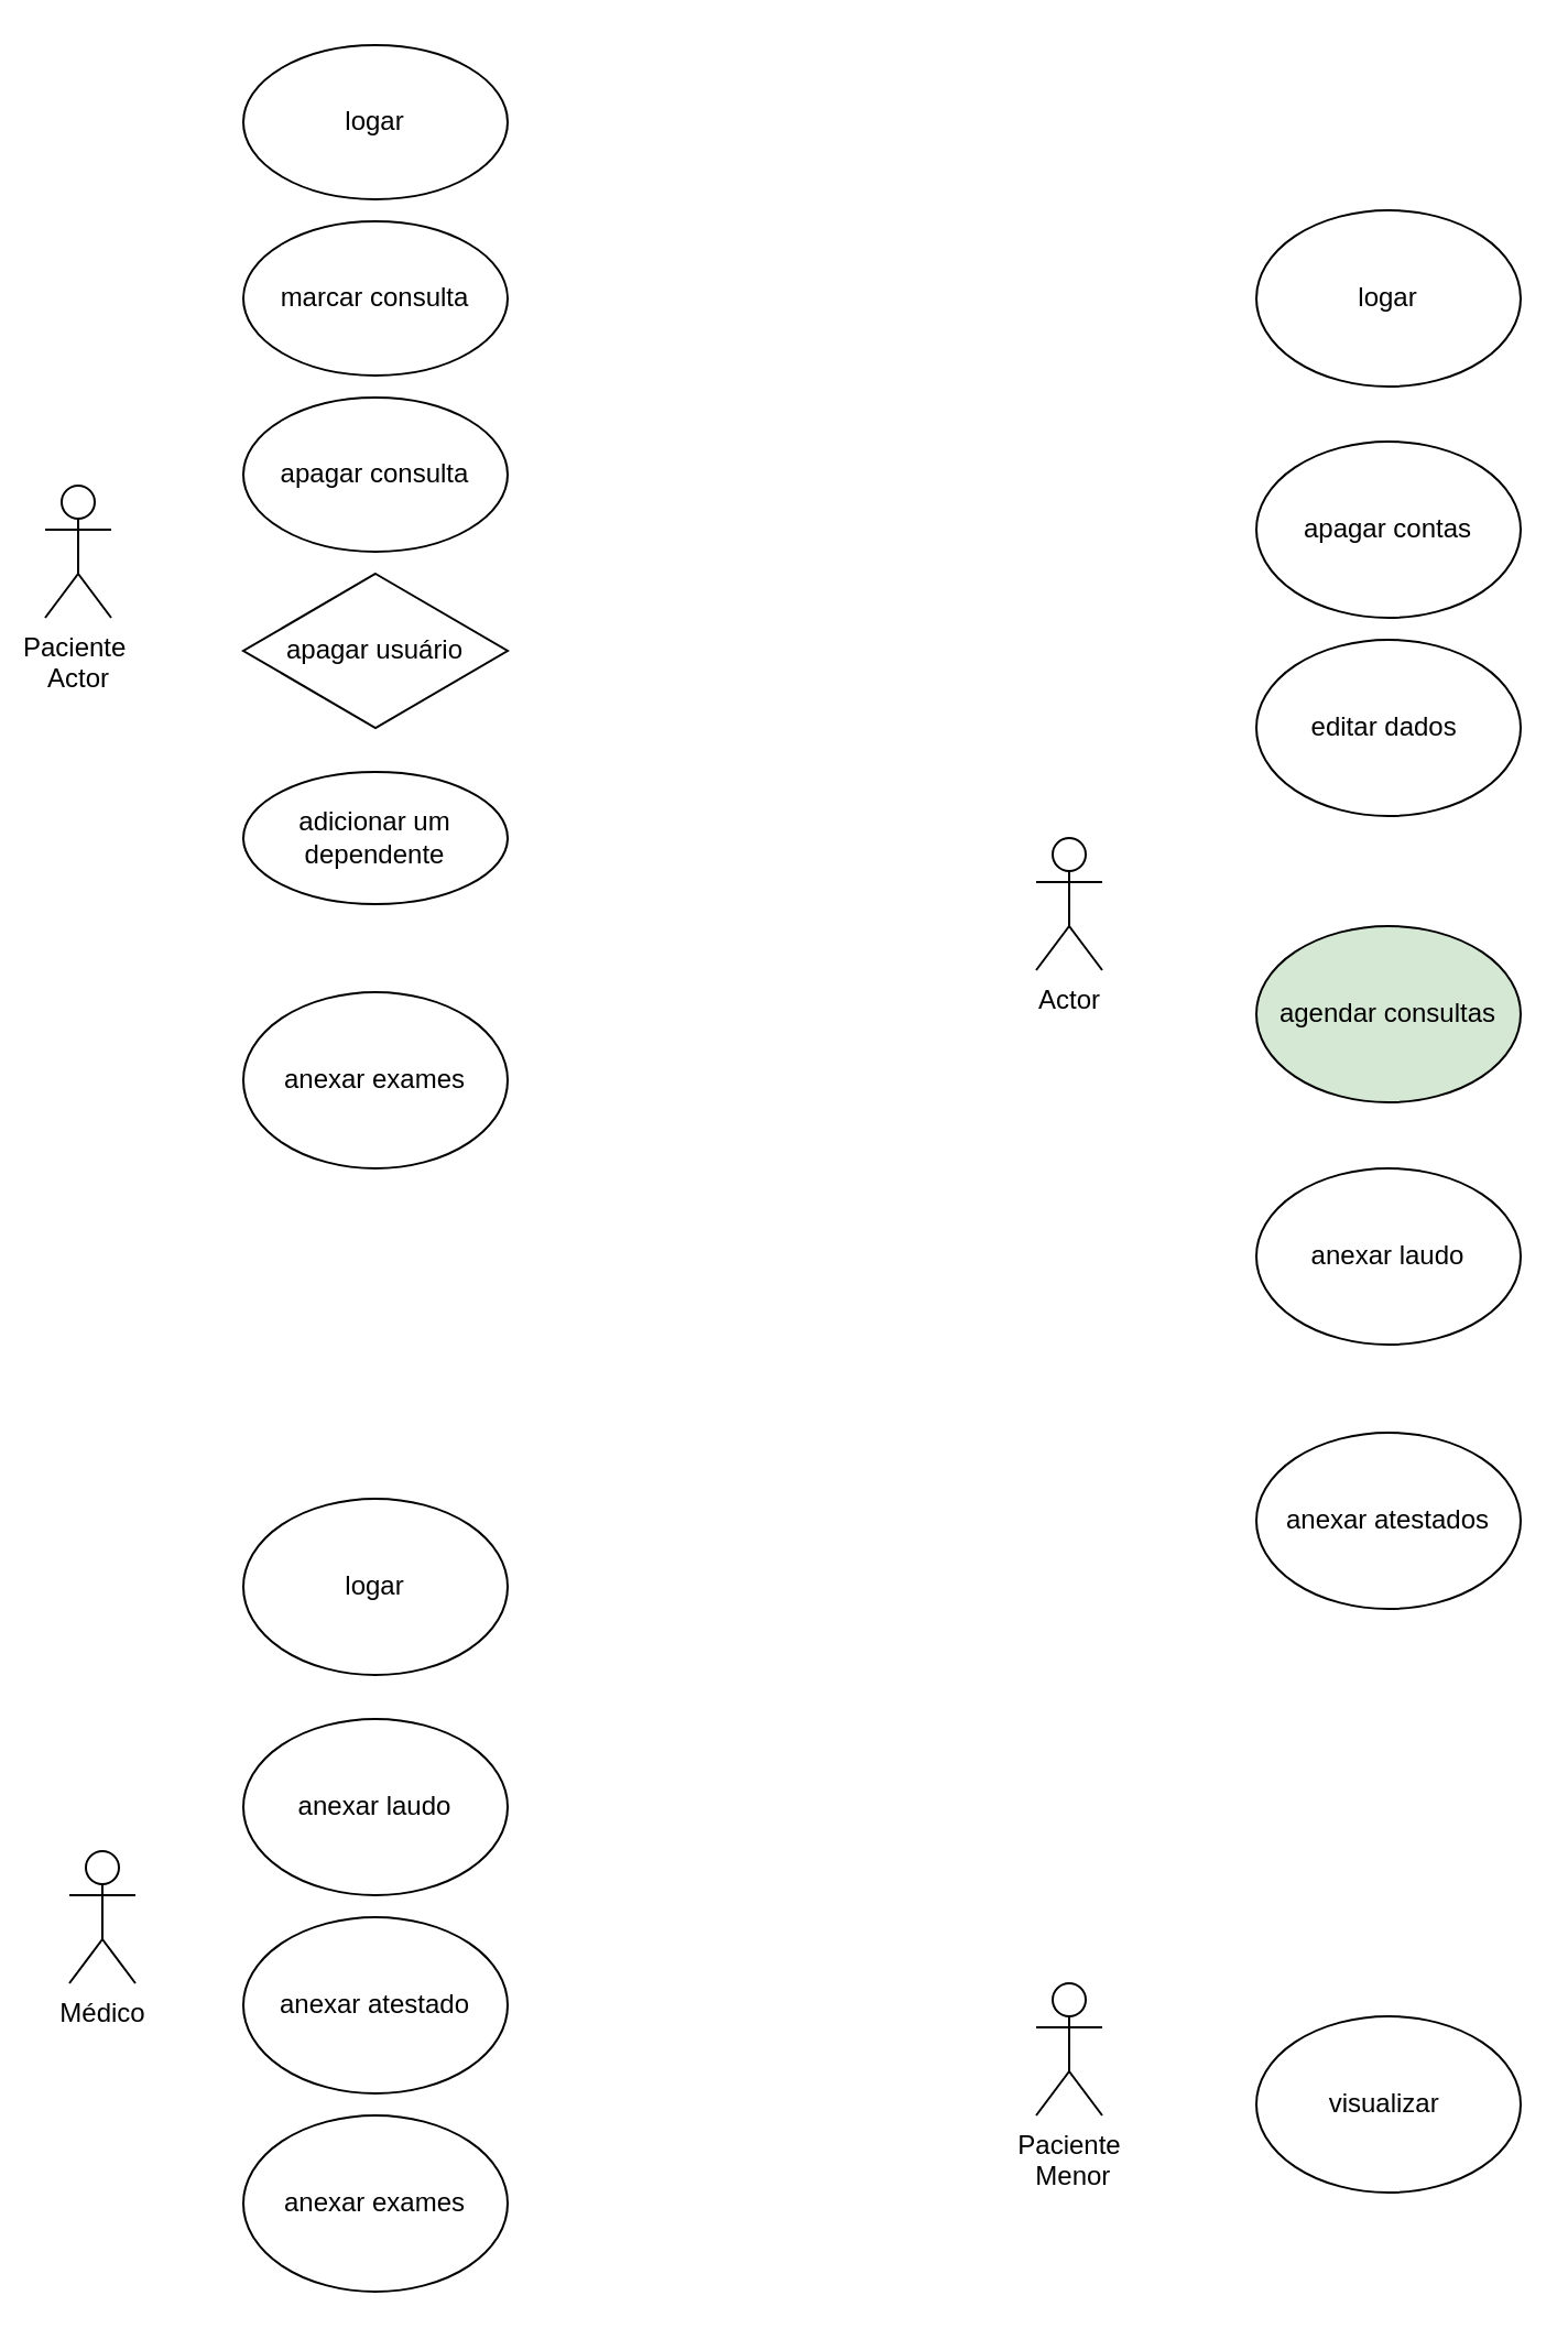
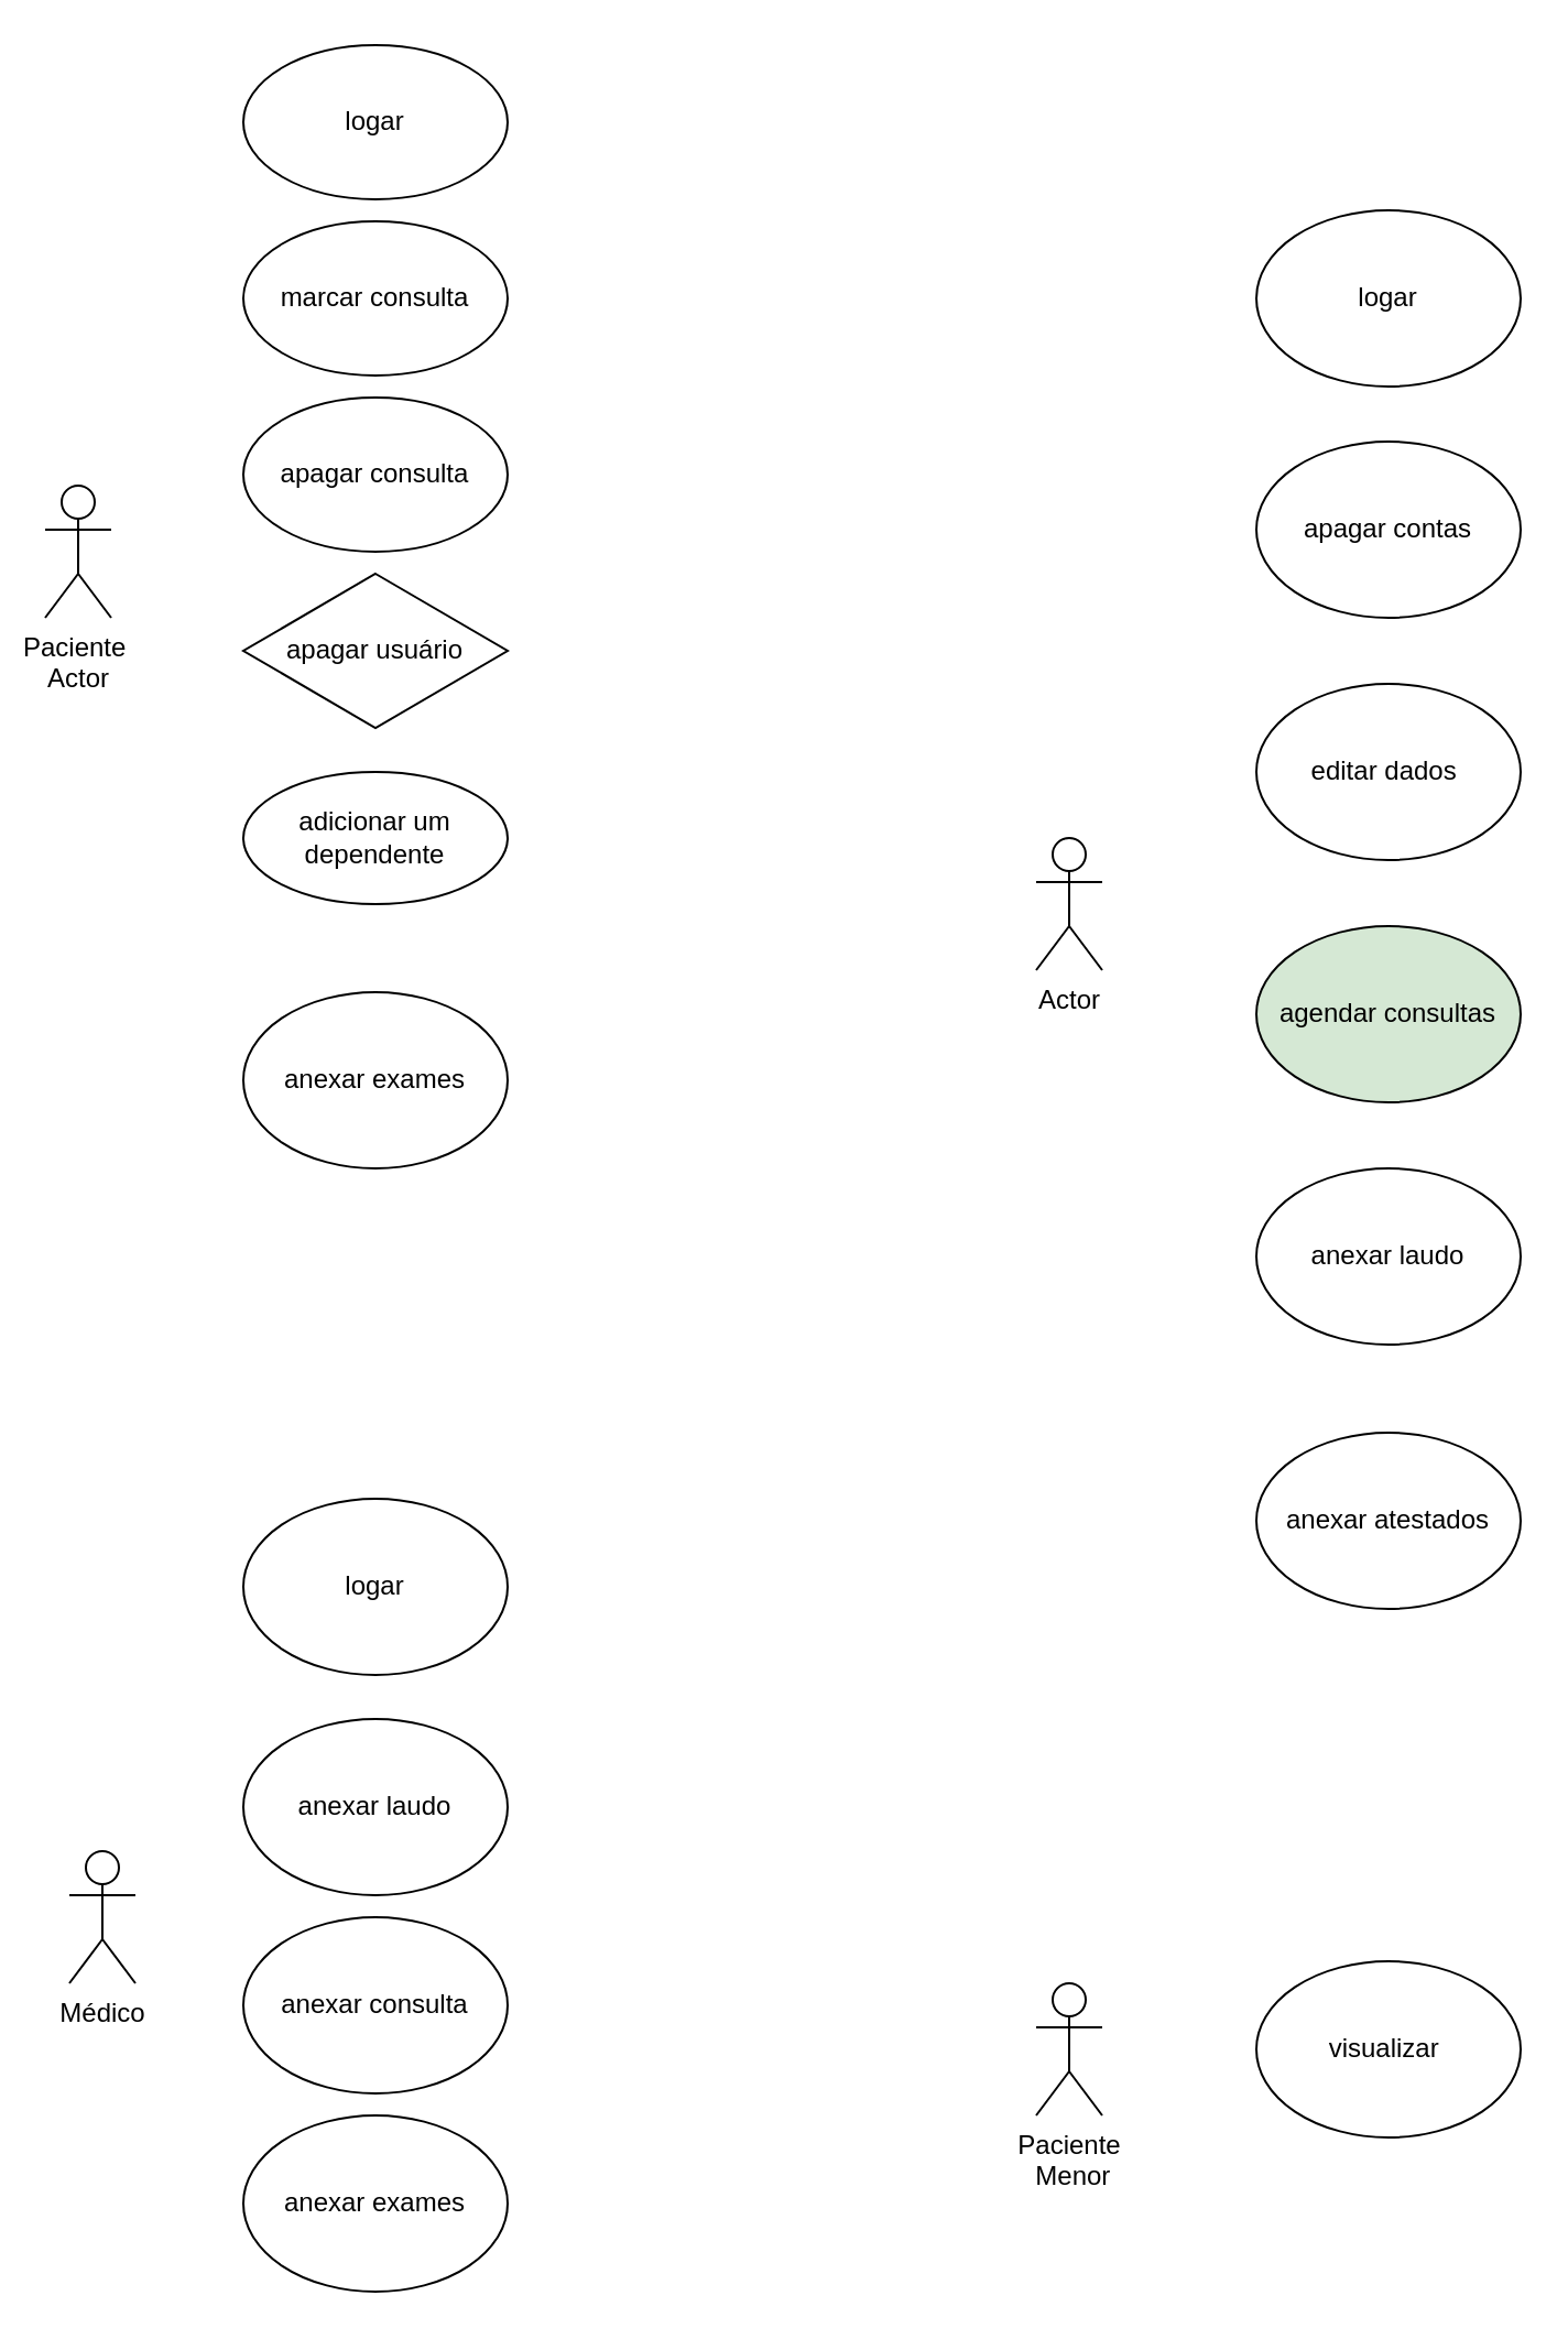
- <mxCell id="17" value="editar dados&amp;nbsp;" style="ellipse;whiteSpace=wrap;html=1;" vertex="1" parent="1"><mxGeometry x="570" y="290" width="120" height="80" as="geometry" /></mxCell>
+ <mxCell id="17" value="editar dados&amp;nbsp;" style="ellipse;whiteSpace=wrap;html=1;" vertex="1" parent="1"><mxGeometry x="570" y="310" width="120" height="80" as="geometry" /></mxCell>
- <mxCell id="10" value="anexar atestado" style="ellipse;whiteSpace=wrap;html=1;" vertex="1" parent="1"><mxGeometry x="110" y="870" width="120" height="80" as="geometry" /></mxCell>
+ <mxCell id="10" value="anexar consulta" style="ellipse;whiteSpace=wrap;html=1;" vertex="1" parent="1"><mxGeometry x="110" y="870" width="120" height="80" as="geometry" /></mxCell>
- <mxCell id="22" value="visualizar&amp;nbsp;" style="ellipse;whiteSpace=wrap;html=1;" vertex="1" parent="1"><mxGeometry x="570" y="915" width="120" height="80" as="geometry" /></mxCell>
+ <mxCell id="22" value="visualizar&amp;nbsp;" style="ellipse;whiteSpace=wrap;html=1;" vertex="1" parent="1"><mxGeometry x="570" y="890" width="120" height="80" as="geometry" /></mxCell>
